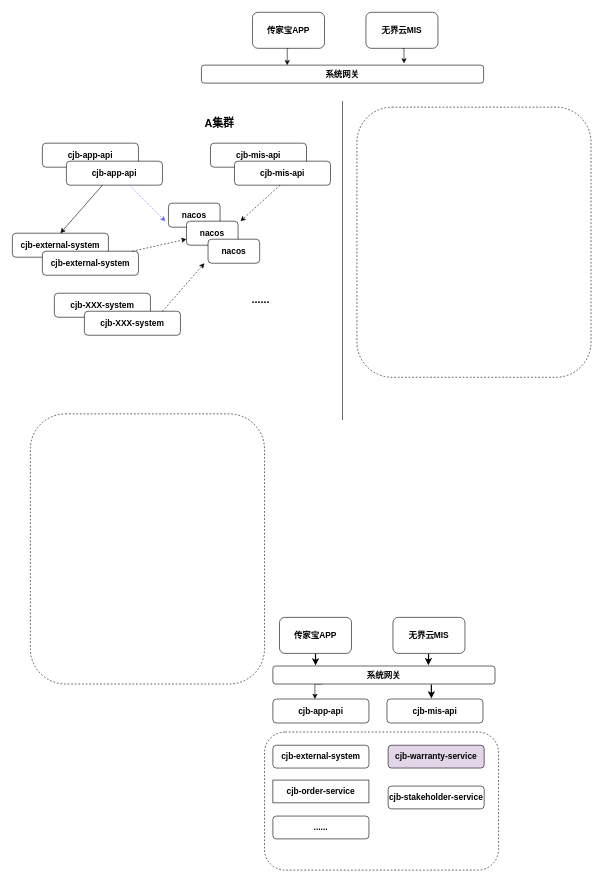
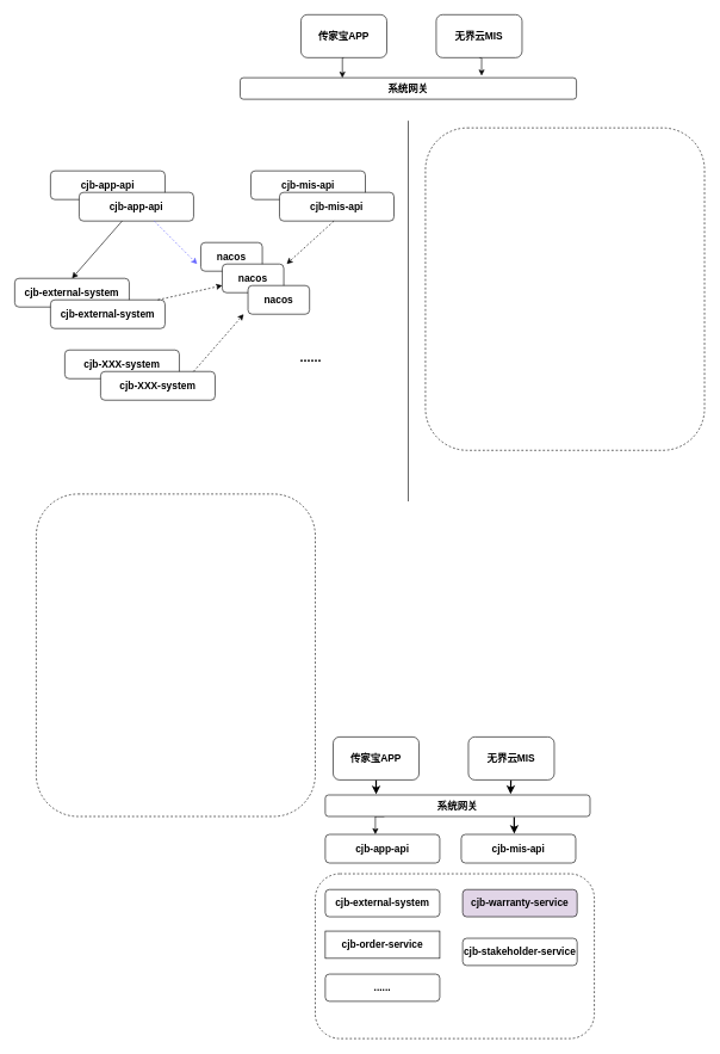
- <mxCell id="24" value="&lt;b&gt;&lt;font style=&quot;font-size: 18px&quot;&gt;A集群&lt;/font&gt;&lt;/b&gt;" style="text;html=1;strokeColor=none;fillColor=none;align=center;verticalAlign=middle;whiteSpace=wrap;rounded=0;" vertex="1" parent="1"><mxGeometry x="320" y="196" width="90" height="20" as="geometry" /></mxCell>
